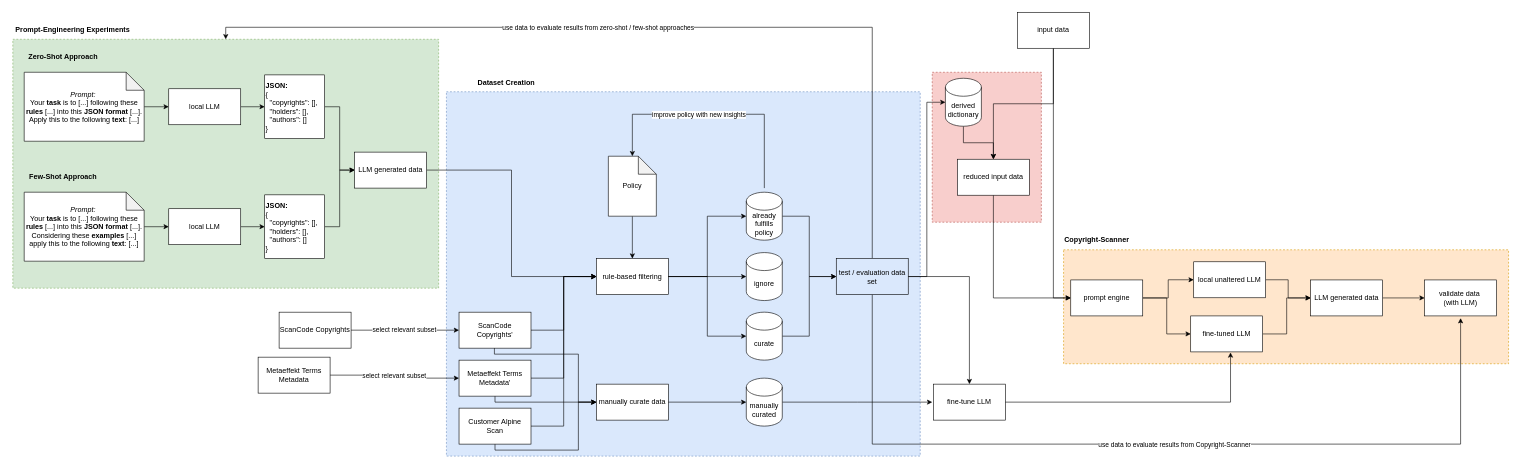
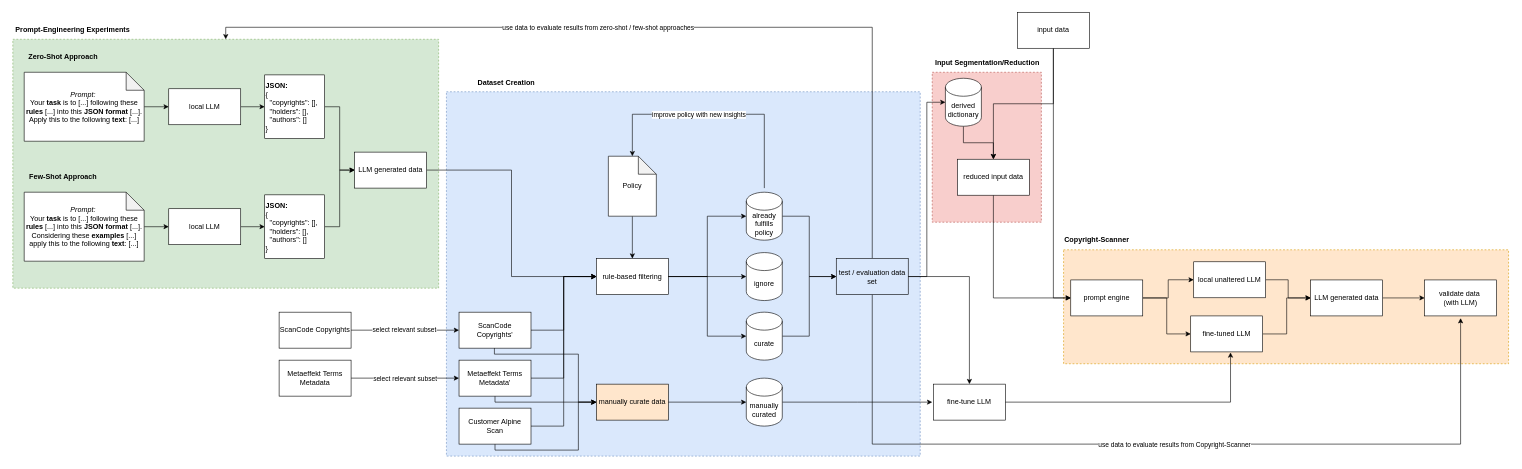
+ <mxCell id="78" value="&lt;b&gt;Input Segmentation/Reduction&lt;/b&gt;" style="text;html=1;align=center;verticalAlign=middle;whiteSpace=wrap;rounded=0;" vertex="1" parent="1"><mxGeometry x="1555" y="90" width="180" height="30" as="geometry" /></mxCell>
- <mxCell id="25" value="Metaeffekt Terms Metadata" style="rounded=0;whiteSpace=wrap;html=1;" vertex="1" parent="1"><mxGeometry x="429" y="595" width="120" height="60" as="geometry" /></mxCell>
+ <mxCell id="25" value="Metaeffekt Terms Metadata" style="rounded=0;whiteSpace=wrap;html=1;" vertex="1" parent="1"><mxGeometry x="464" y="600" width="120" height="60" as="geometry" /></mxCell>
- <mxCell id="40" value="manually curate data" style="rounded=0;whiteSpace=wrap;html=1;" vertex="1" parent="1"><mxGeometry x="993" y="640" width="120" height="60" as="geometry" /></mxCell>
+ <mxCell id="40" value="manually curate data" style="rounded=0;whiteSpace=wrap;html=1;fillColor=#ffe6cc;" vertex="1" parent="1"><mxGeometry x="993" y="640" width="120" height="60" as="geometry" /></mxCell>
